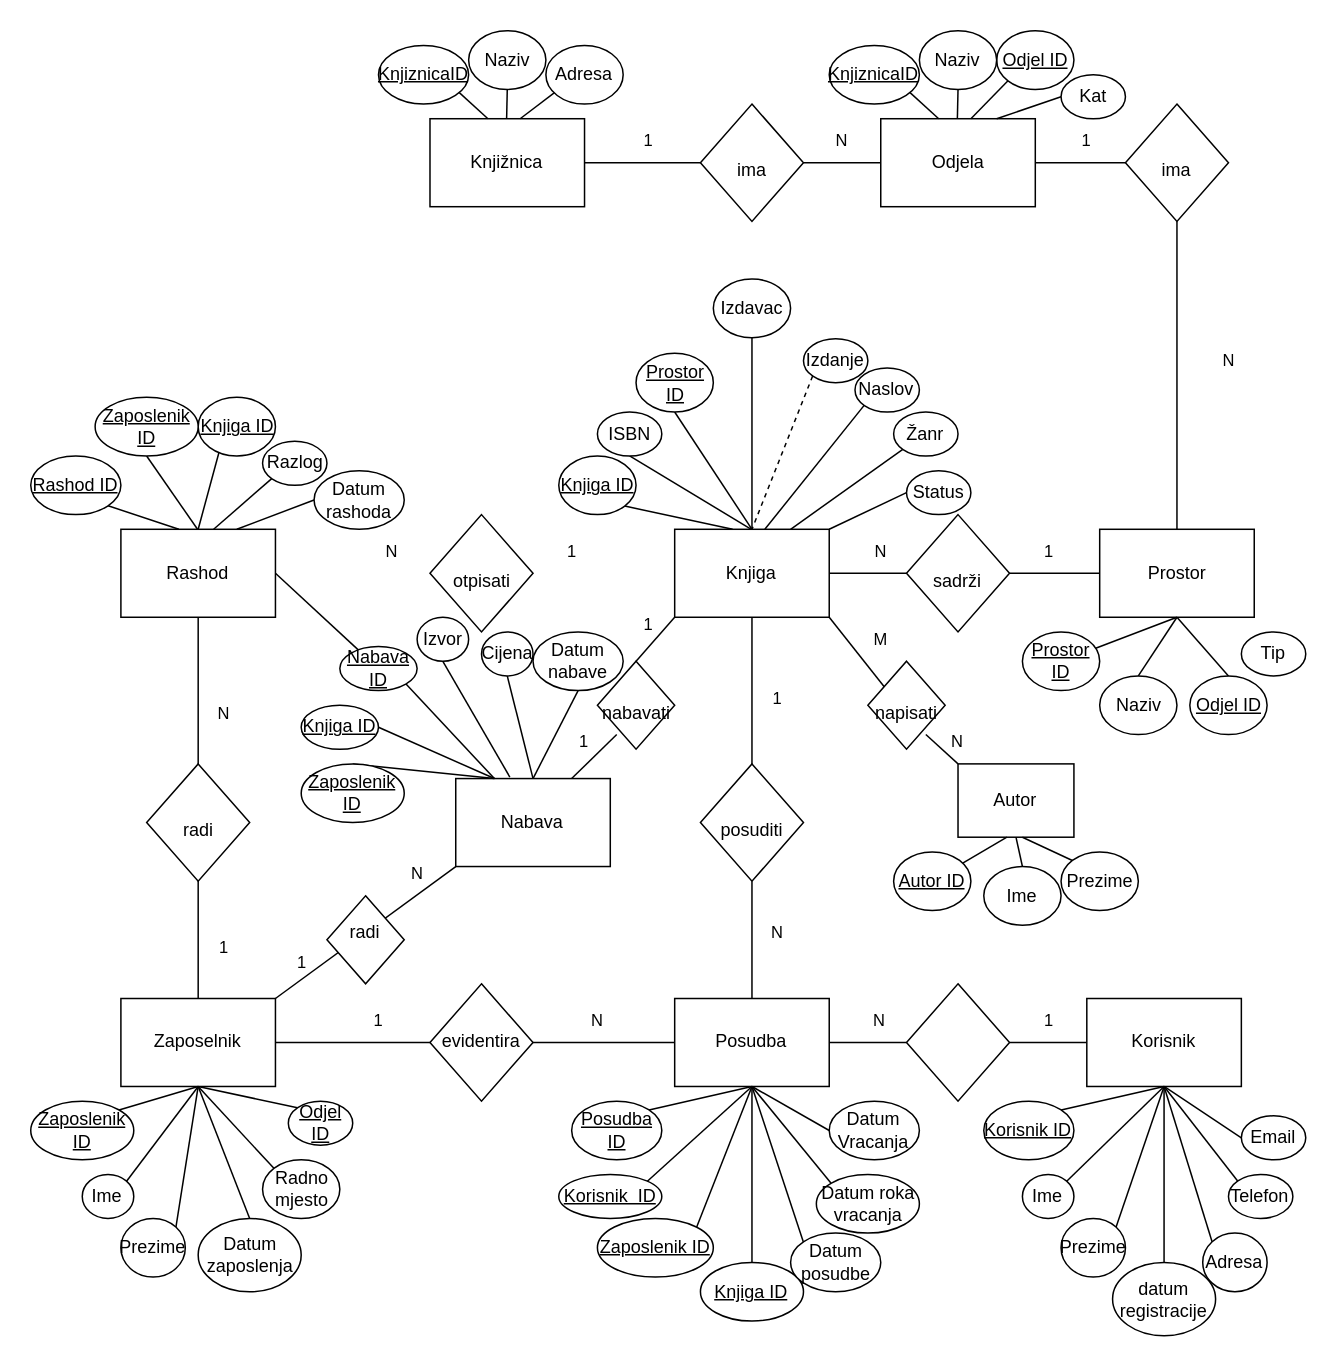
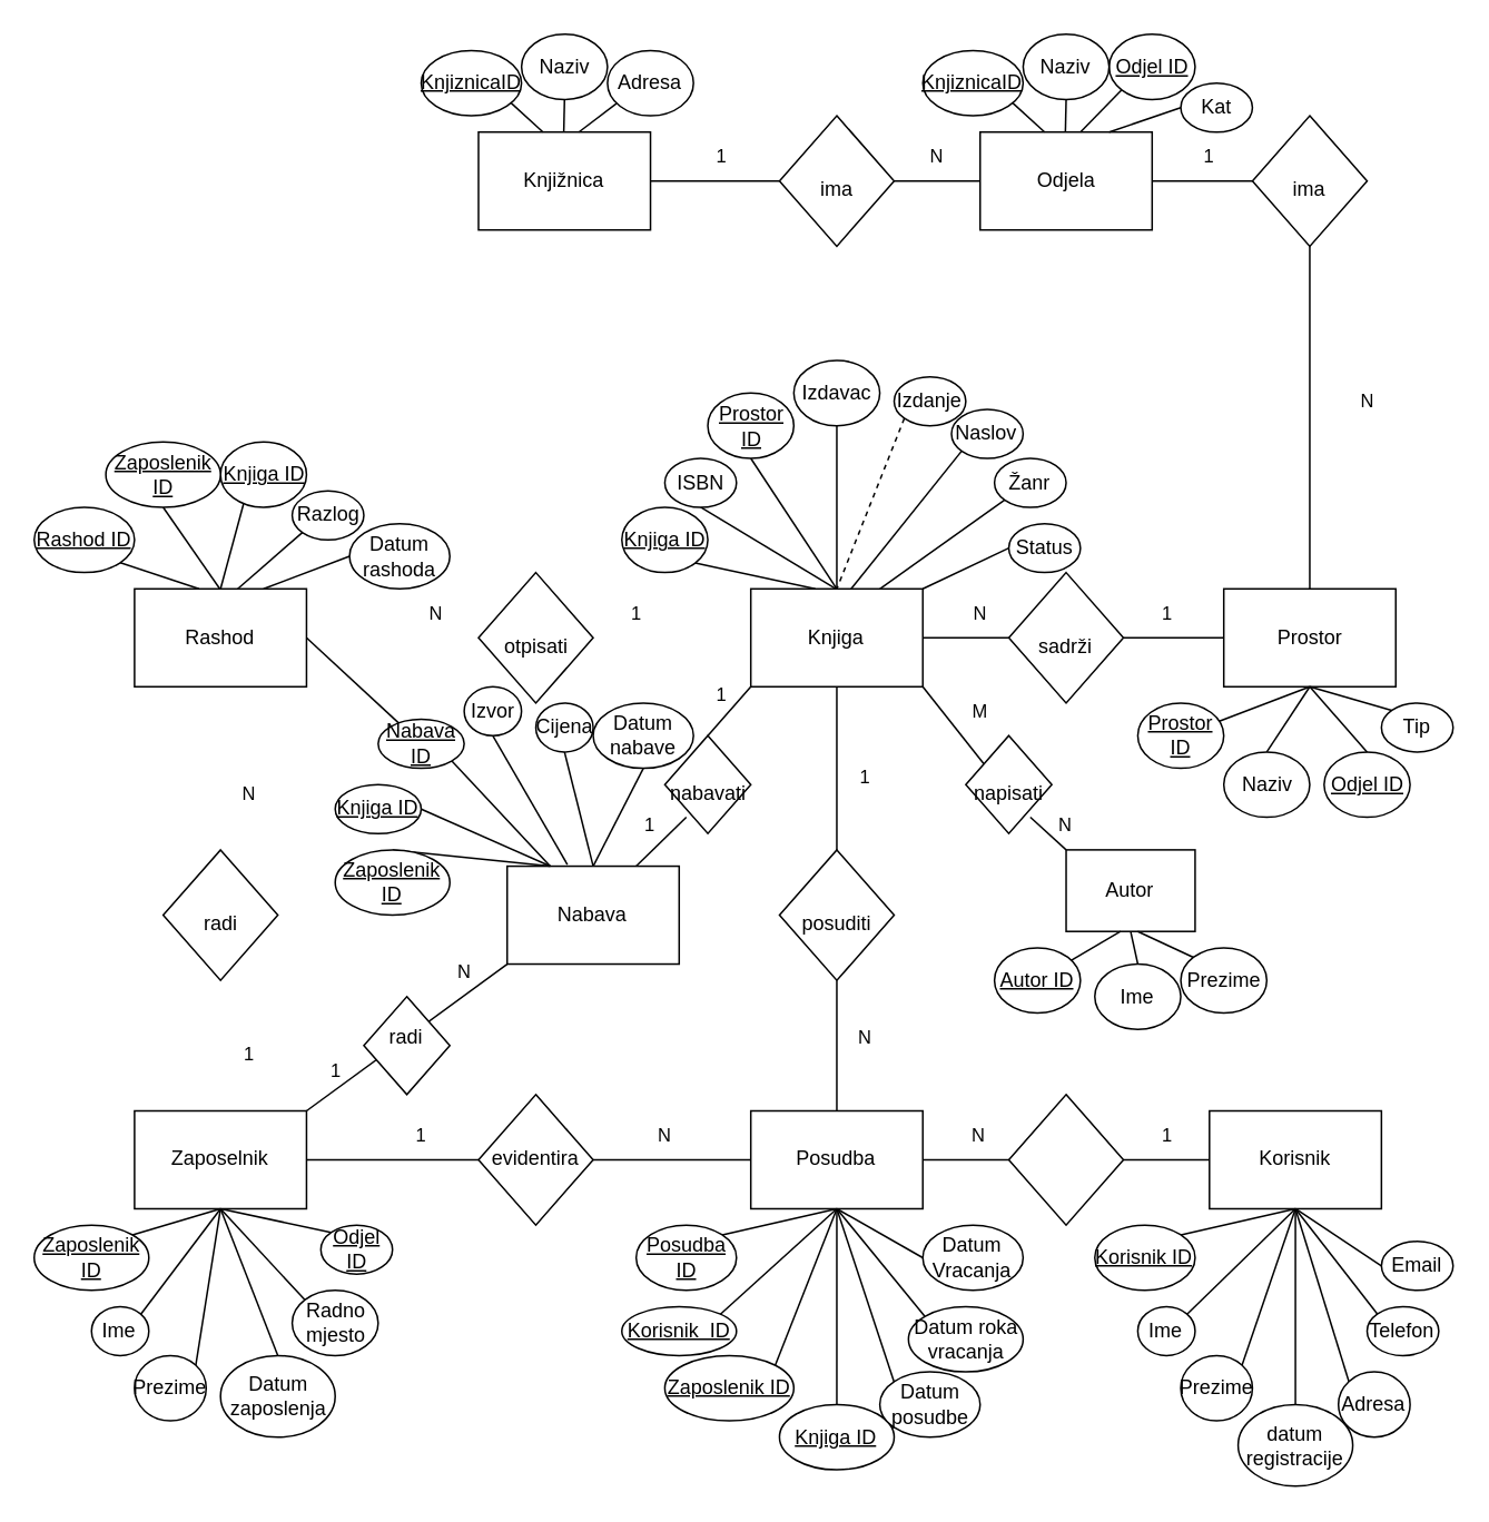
- <mxCell id="89" value="Izdavac" style="ellipse;whiteSpace=wrap;html=1;" vertex="1" parent="2"><mxGeometry x="455.051" y="165.506" width="51.515" height="39.101" as="geometry" /></mxCell>
+ <mxCell id="89" value="Izdavac" style="ellipse;whiteSpace=wrap;html=1;" vertex="1" parent="2"><mxGeometry x="455.051" y="195.506" width="51.515" height="39.101" as="geometry" /></mxCell>
+ <mxCell id="17" style="rounded=0;orthogonalLoop=1;jettySize=auto;html=1;exitX=0.5;exitY=1;exitDx=0;exitDy=0;entryX=0;entryY=0;entryDx=0;entryDy=0;endArrow=none;startFill=0;" edge="1" parent="2" source="18" target="77"><mxGeometry relative="1" as="geometry" /></mxCell>
- <mxCell id="49" value="" style="endArrow=none;html=1;rounded=0;exitX=0.5;exitY=0;exitDx=0;exitDy=0;entryX=0.5;entryY=1;entryDx=0;entryDy=0;labelBackgroundColor=none;fontColor=default;" parent="2" source="40" target="48" edge="1"><mxGeometry width="50" height="50" relative="1" as="geometry"><mxPoint x="103.03" y="488.764" as="sourcePoint" /><mxPoint x="145.96" y="439.888" as="targetPoint" /></mxGeometry></mxCell>
